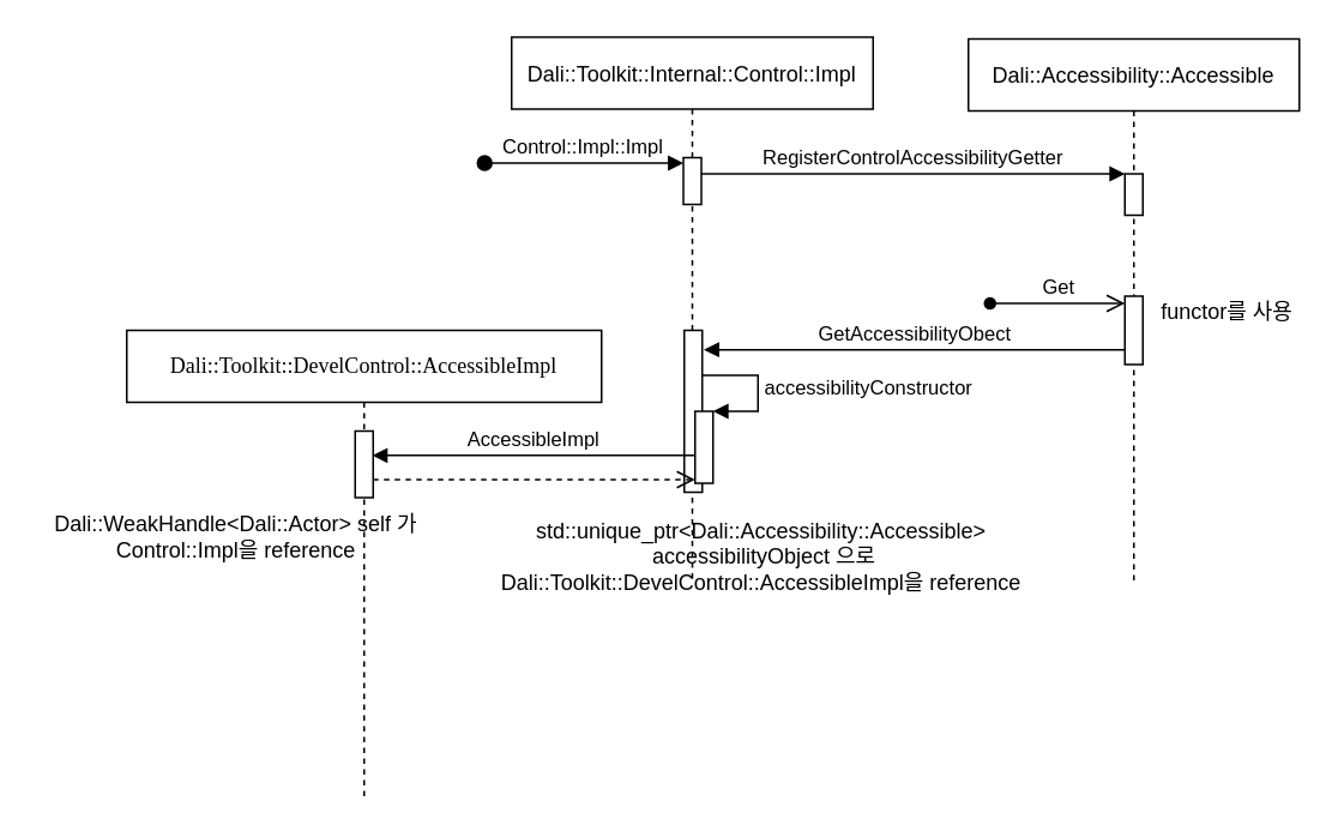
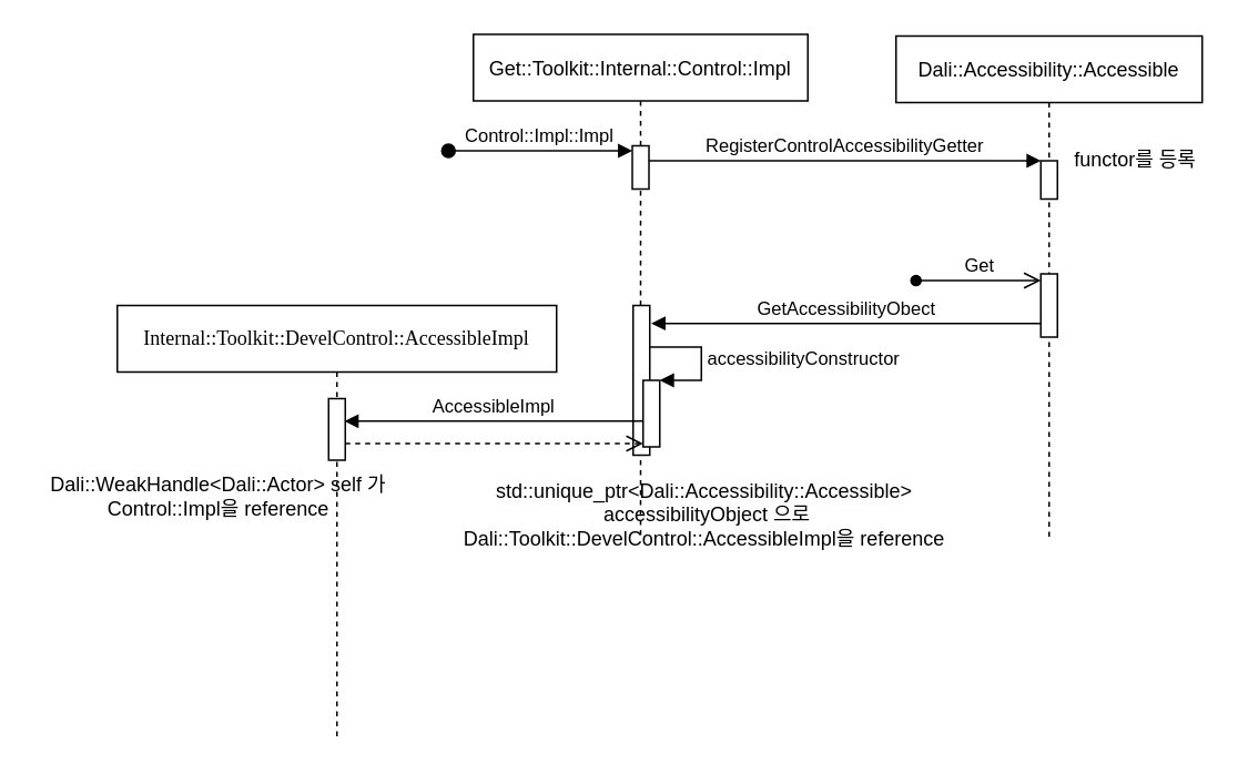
- <mxCell id="2" value="Dali::Toolkit::Internal::Control::Impl" style="shape=umlLifeline;perimeter=lifelinePerimeter;container=1;collapsible=0;recursiveResize=0;rounded=0;shadow=0;strokeWidth=1;" parent="1" vertex="1"><mxGeometry x="284" y="20" width="201" height="302" as="geometry" /></mxCell>
+ <mxCell id="2" value="Get::Toolkit::Internal::Control::Impl" style="shape=umlLifeline;perimeter=lifelinePerimeter;container=1;collapsible=0;recursiveResize=0;rounded=0;shadow=0;strokeWidth=1;" parent="1" vertex="1"><mxGeometry x="284" y="20" width="201" height="302" as="geometry" /></mxCell>
+ <mxCell id="11" value="functor를 등록" style="text;html=1;strokeColor=none;fillColor=none;align=center;verticalAlign=middle;whiteSpace=wrap;rounded=0;" vertex="1" parent="1"><mxGeometry x="642" y="86" width="80" height="20" as="geometry" /></mxCell>
- <mxCell id="12" value="functor를 사용" style="text;html=1;strokeColor=none;fillColor=none;align=center;verticalAlign=middle;whiteSpace=wrap;rounded=0;" vertex="1" parent="1"><mxGeometry x="642" y="163" width="80" height="20" as="geometry" /></mxCell>
- <mxCell id="16" value="&lt;span style=&quot;font-family: &amp;#34;맑은 고딕&amp;#34;&quot;&gt;&lt;font style=&quot;font-size: 12px&quot;&gt;Dali::Toolkit::DevelControl::AccessibleImpl&lt;/font&gt;&lt;/span&gt;" style="shape=umlLifeline;perimeter=lifelinePerimeter;whiteSpace=wrap;html=1;container=1;collapsible=0;recursiveResize=0;outlineConnect=0;" vertex="1" parent="1"><mxGeometry x="70" y="183" width="264" height="260" as="geometry" /></mxCell>
+ <mxCell id="16" value="&lt;span style=&quot;font-family: &amp;#34;맑은 고딕&amp;#34;&quot;&gt;&lt;font style=&quot;font-size: 12px&quot;&gt;Internal::Toolkit::DevelControl::AccessibleImpl&lt;/font&gt;&lt;/span&gt;" style="shape=umlLifeline;perimeter=lifelinePerimeter;whiteSpace=wrap;html=1;container=1;collapsible=0;recursiveResize=0;outlineConnect=0;" vertex="1" parent="1"><mxGeometry x="70" y="183" width="264" height="260" as="geometry" /></mxCell>
